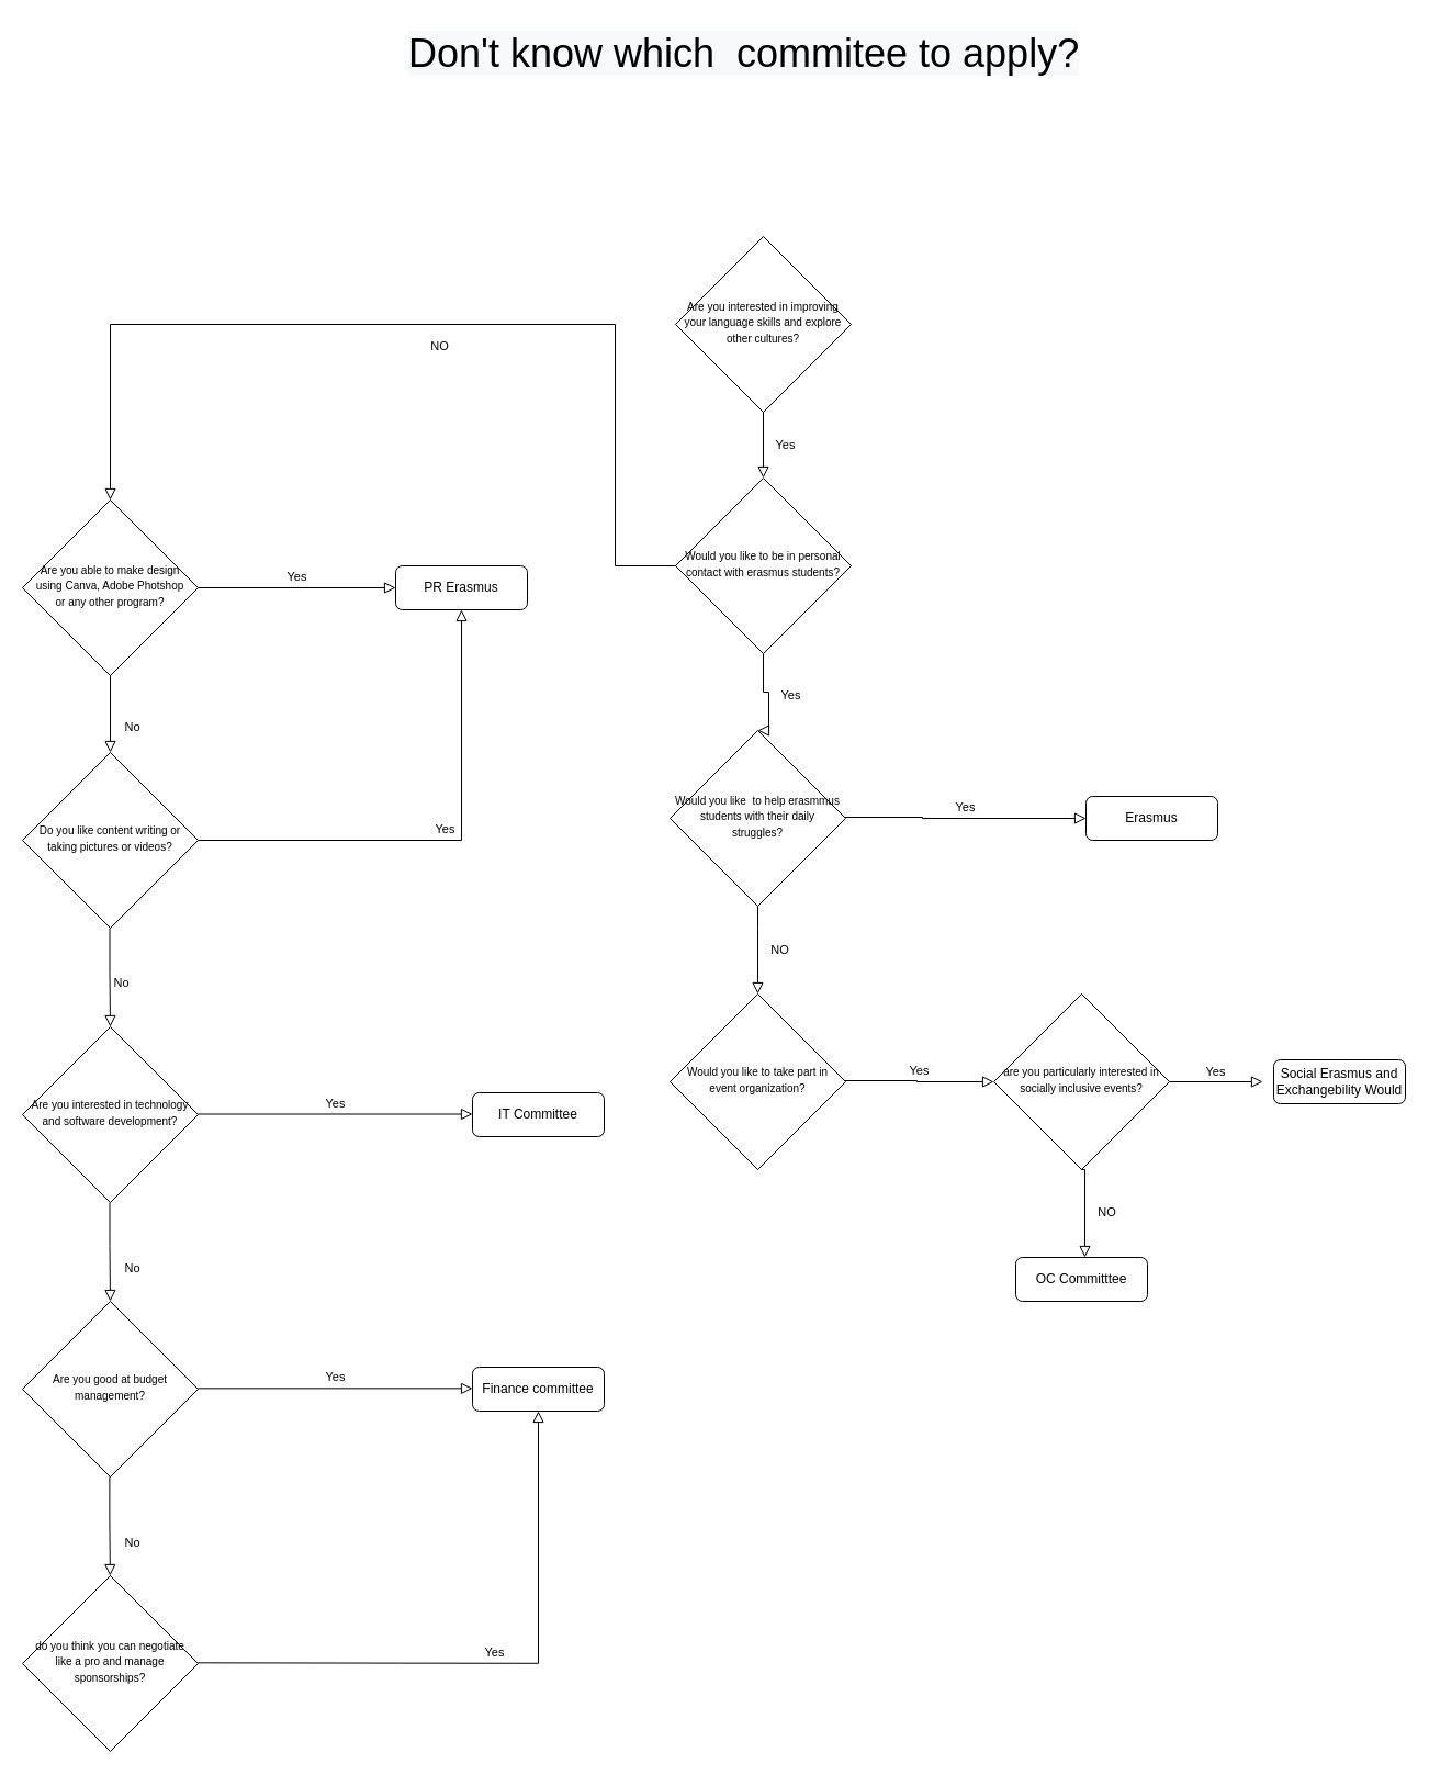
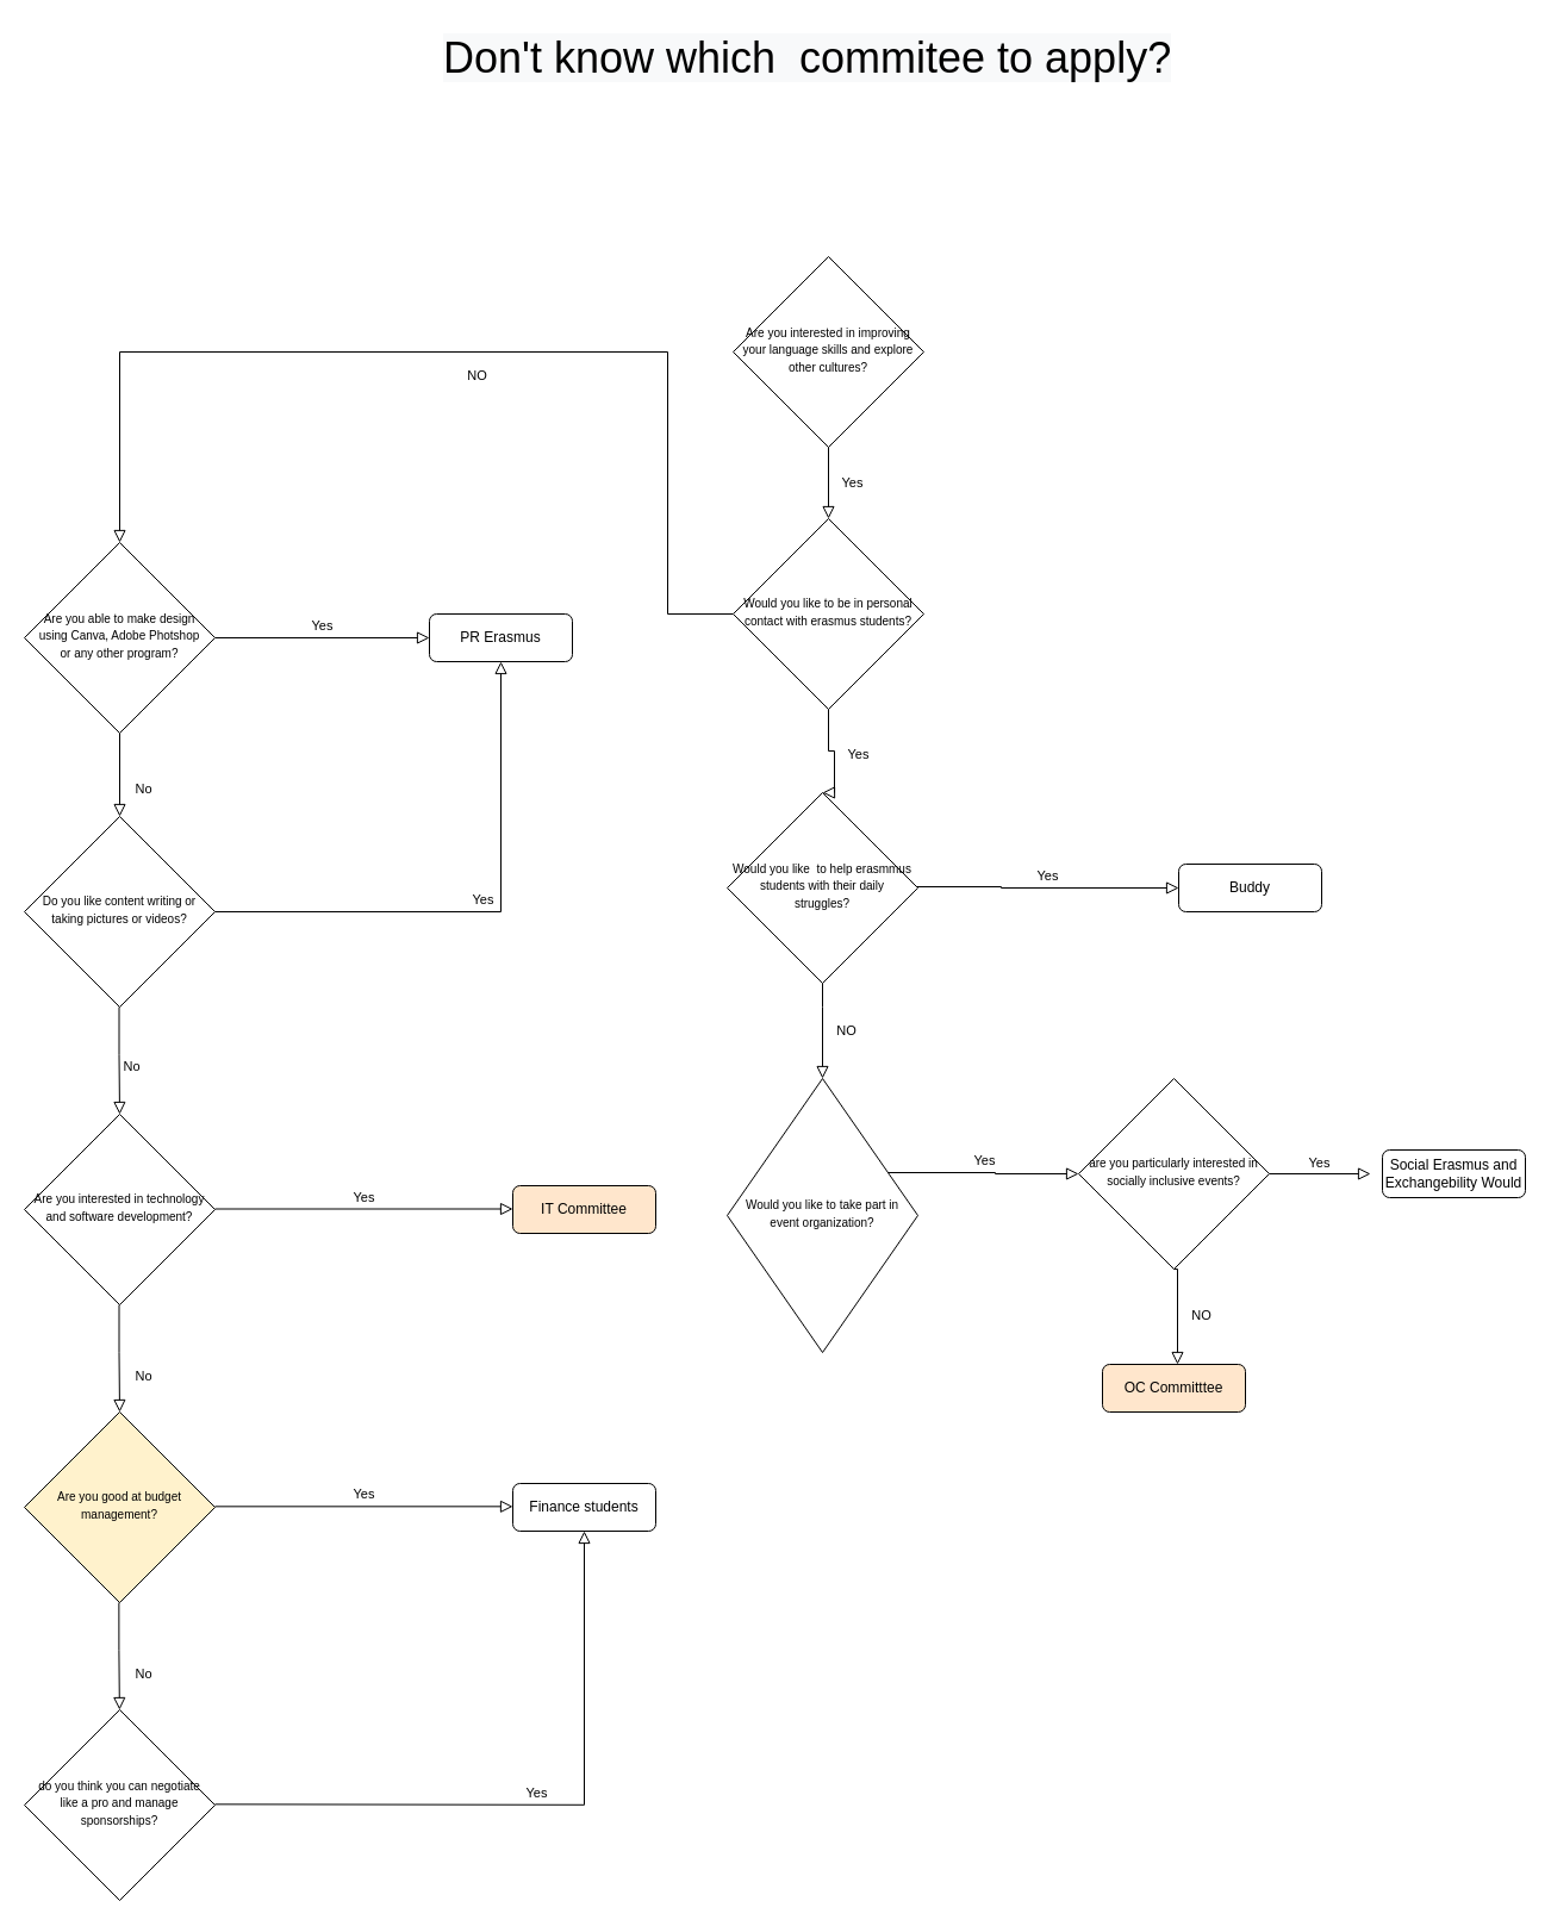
- <mxCell id="20" value="Erasmus" style="rounded=1;whiteSpace=wrap;html=1;fontSize=12;glass=0;strokeWidth=1;shadow=0;" vertex="1" parent="1"><mxGeometry x="989" y="725" width="120" height="40" as="geometry" /></mxCell>
+ <mxCell id="20" value="Buddy" style="rounded=1;whiteSpace=wrap;html=1;fontSize=12;glass=0;strokeWidth=1;shadow=0;" vertex="1" parent="1"><mxGeometry x="989" y="725" width="120" height="40" as="geometry" /></mxCell>
- <mxCell id="18" value="&lt;span style=&quot;font-size: 10px&quot;&gt;Would you like to take part in event organization?&lt;/span&gt;" style="rhombus;whiteSpace=wrap;html=1;shadow=0;fontFamily=Helvetica;fontSize=12;align=center;strokeWidth=1;spacing=6;spacingTop=-4;" vertex="1" parent="1"><mxGeometry x="610" y="905" width="160" height="160" as="geometry" /></mxCell>
+ <mxCell id="18" value="&lt;span style=&quot;font-size: 10px&quot;&gt;Would you like to take part in event organization?&lt;/span&gt;" style="rhombus;whiteSpace=wrap;html=1;shadow=0;fontFamily=Helvetica;fontSize=12;align=center;strokeWidth=1;spacing=6;spacingTop=-4;" vertex="1" parent="1"><mxGeometry x="610" y="905" width="160" height="230" as="geometry" /></mxCell>
- <mxCell id="12" value="IT Committee" style="rounded=1;whiteSpace=wrap;html=1;fontSize=12;glass=0;strokeWidth=1;shadow=0;" vertex="1" parent="1"><mxGeometry x="430" y="995" width="120" height="40" as="geometry" /></mxCell>
+ <mxCell id="12" value="IT Committee" style="rounded=1;whiteSpace=wrap;html=1;fontSize=12;glass=0;strokeWidth=1;shadow=0;fillColor=#ffe6cc;" vertex="1" parent="1"><mxGeometry x="430" y="995" width="120" height="40" as="geometry" /></mxCell>
- <mxCell id="22" value="OC Committtee" style="rounded=1;whiteSpace=wrap;html=1;fontSize=12;glass=0;strokeWidth=1;shadow=0;" vertex="1" parent="1"><mxGeometry x="925" y="1145" width="120" height="40" as="geometry" /></mxCell>
+ <mxCell id="22" value="OC Committtee" style="rounded=1;whiteSpace=wrap;html=1;fontSize=12;glass=0;strokeWidth=1;shadow=0;fillColor=#ffe6cc;" vertex="1" parent="1"><mxGeometry x="925" y="1145" width="120" height="40" as="geometry" /></mxCell>
- <mxCell id="25" value="&lt;span style=&quot;font-size: 10px&quot;&gt;Are you good at budget management?&lt;/span&gt;" style="rhombus;whiteSpace=wrap;html=1;shadow=0;fontFamily=Helvetica;fontSize=12;align=center;strokeWidth=1;spacing=6;spacingTop=-4;" vertex="1" parent="1"><mxGeometry x="20" y="1185" width="160" height="160" as="geometry" /></mxCell>
+ <mxCell id="25" value="&lt;span style=&quot;font-size: 10px&quot;&gt;Are you good at budget management?&lt;/span&gt;" style="rhombus;whiteSpace=wrap;html=1;shadow=0;fontFamily=Helvetica;fontSize=12;align=center;strokeWidth=1;spacing=6;spacingTop=-4;fillColor=#fff2cc;" vertex="1" parent="1"><mxGeometry x="20" y="1185" width="160" height="160" as="geometry" /></mxCell>
- <mxCell id="27" value="Finance committee" style="rounded=1;whiteSpace=wrap;html=1;fontSize=12;glass=0;strokeWidth=1;shadow=0;" vertex="1" parent="1"><mxGeometry x="430" y="1245" width="120" height="40" as="geometry" /></mxCell>
+ <mxCell id="27" value="Finance students" style="rounded=1;whiteSpace=wrap;html=1;fontSize=12;glass=0;strokeWidth=1;shadow=0;" vertex="1" parent="1"><mxGeometry x="430" y="1245" width="120" height="40" as="geometry" /></mxCell>
